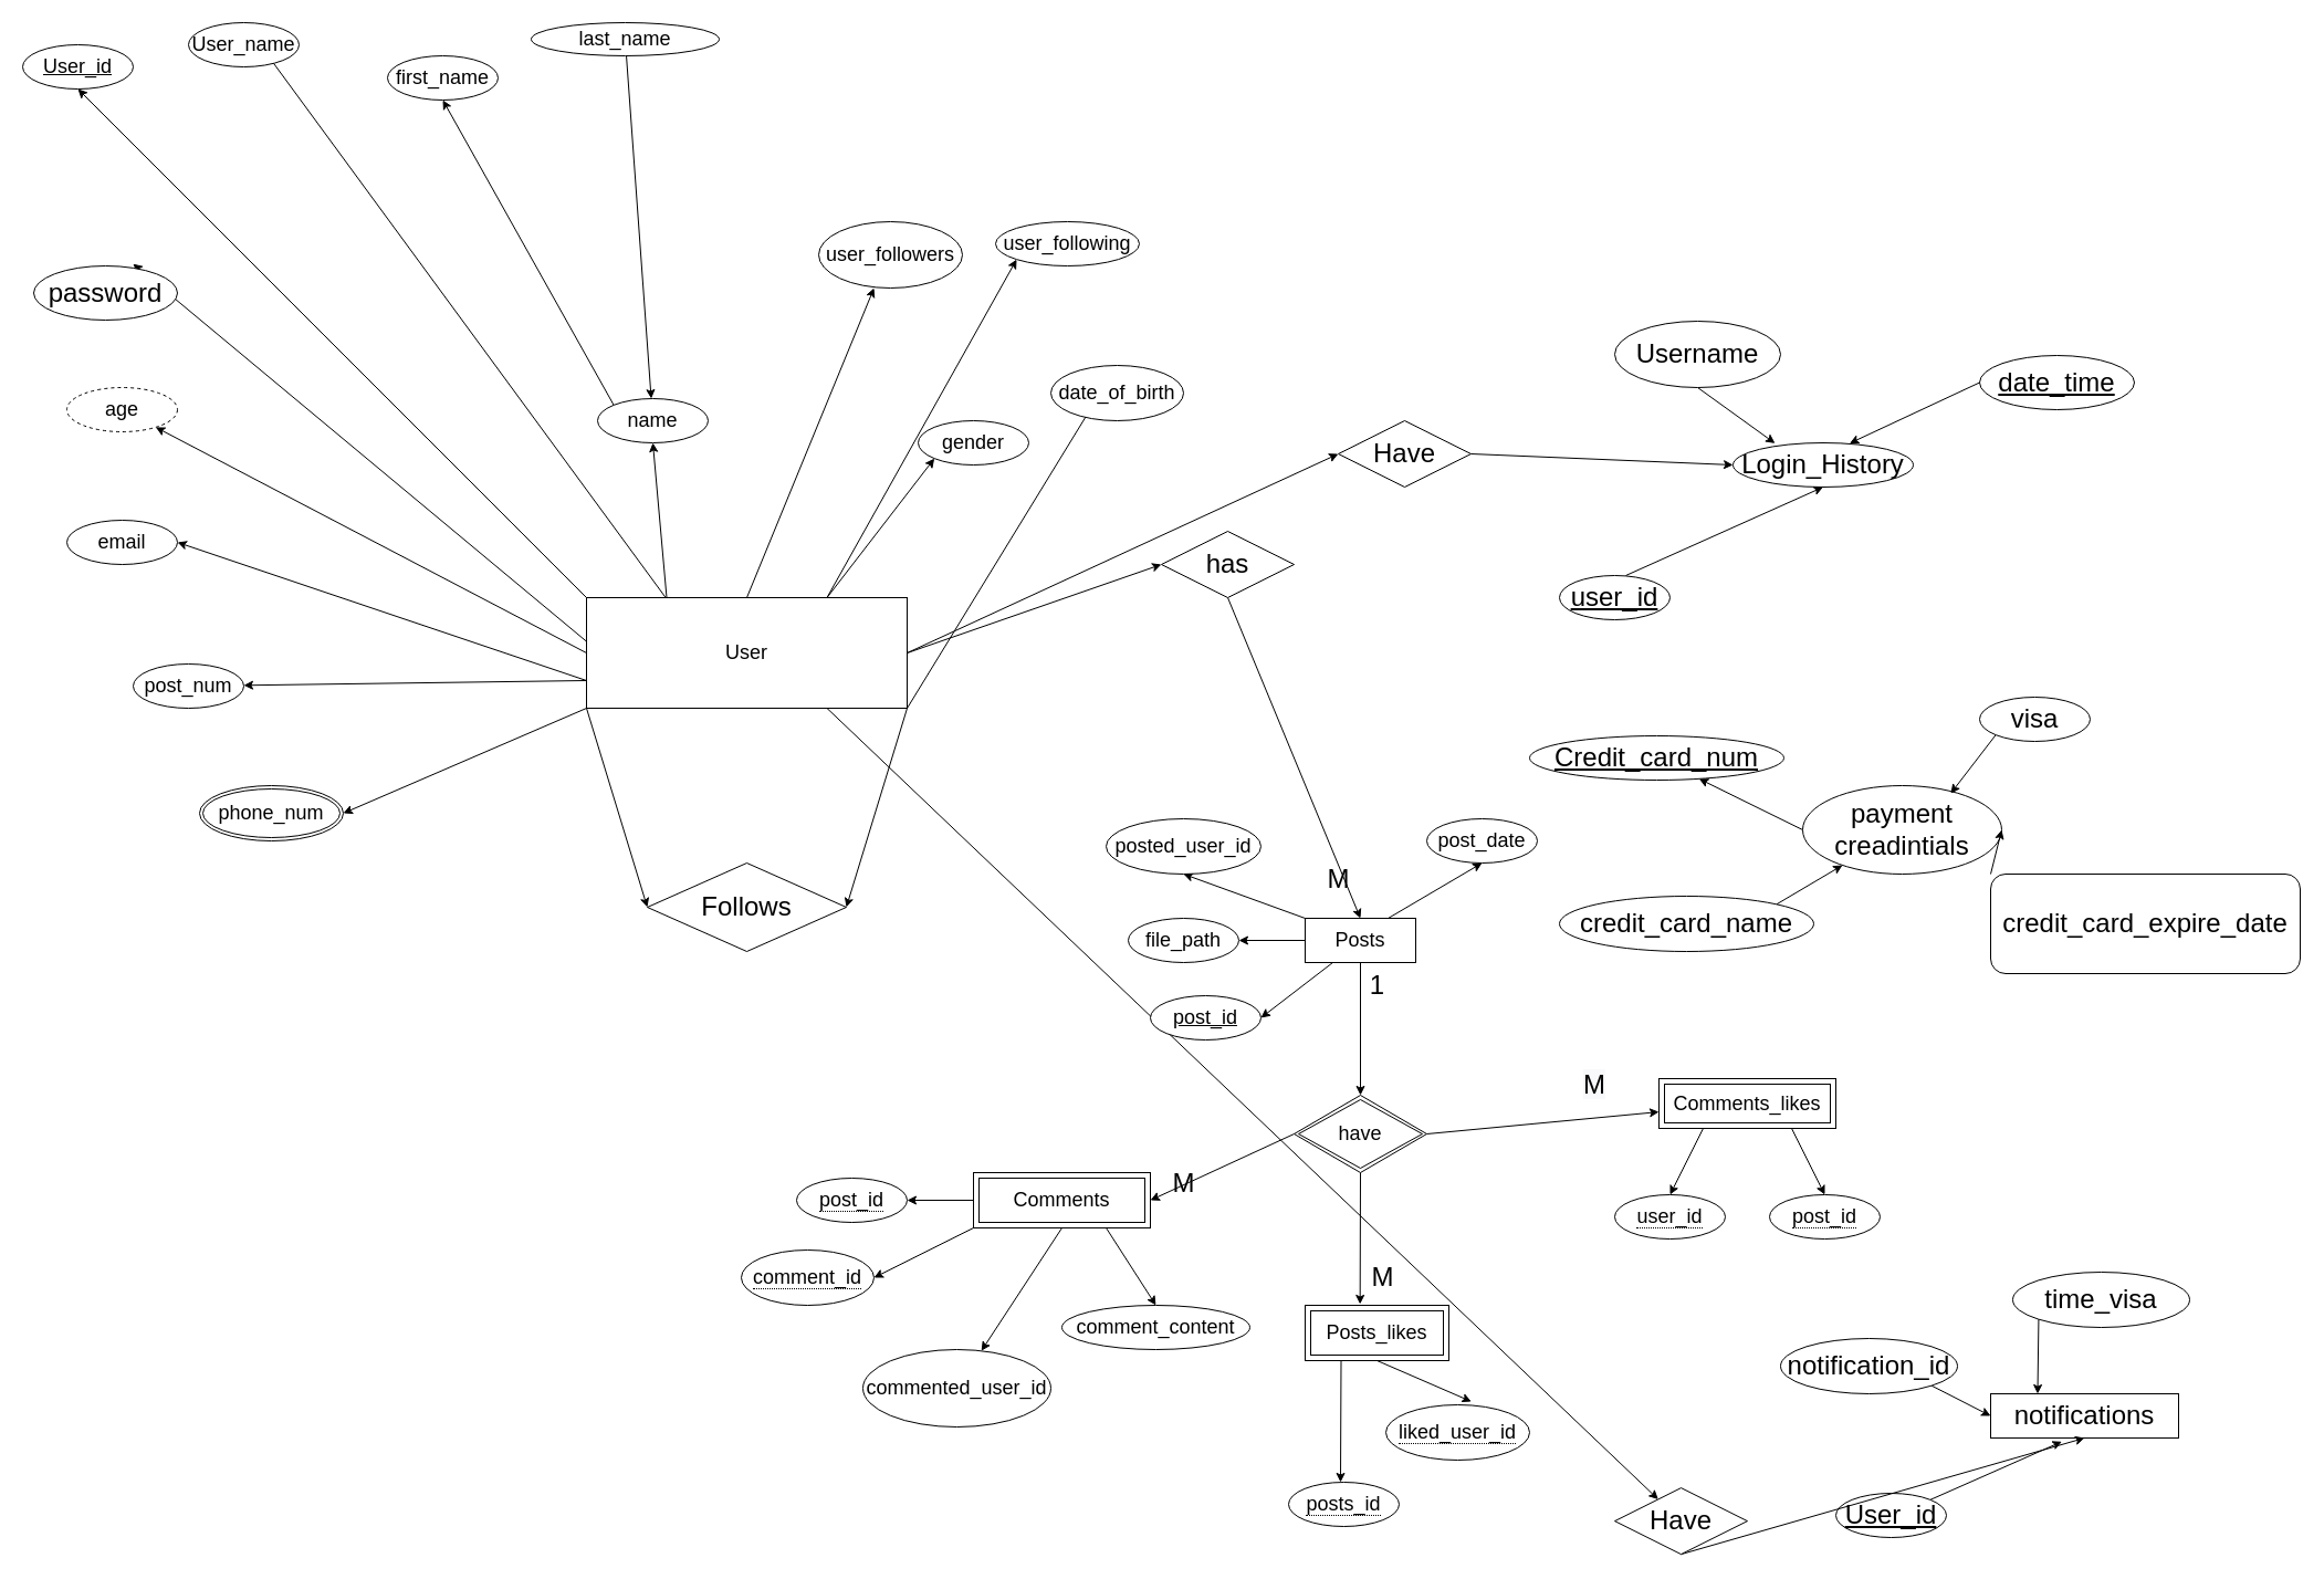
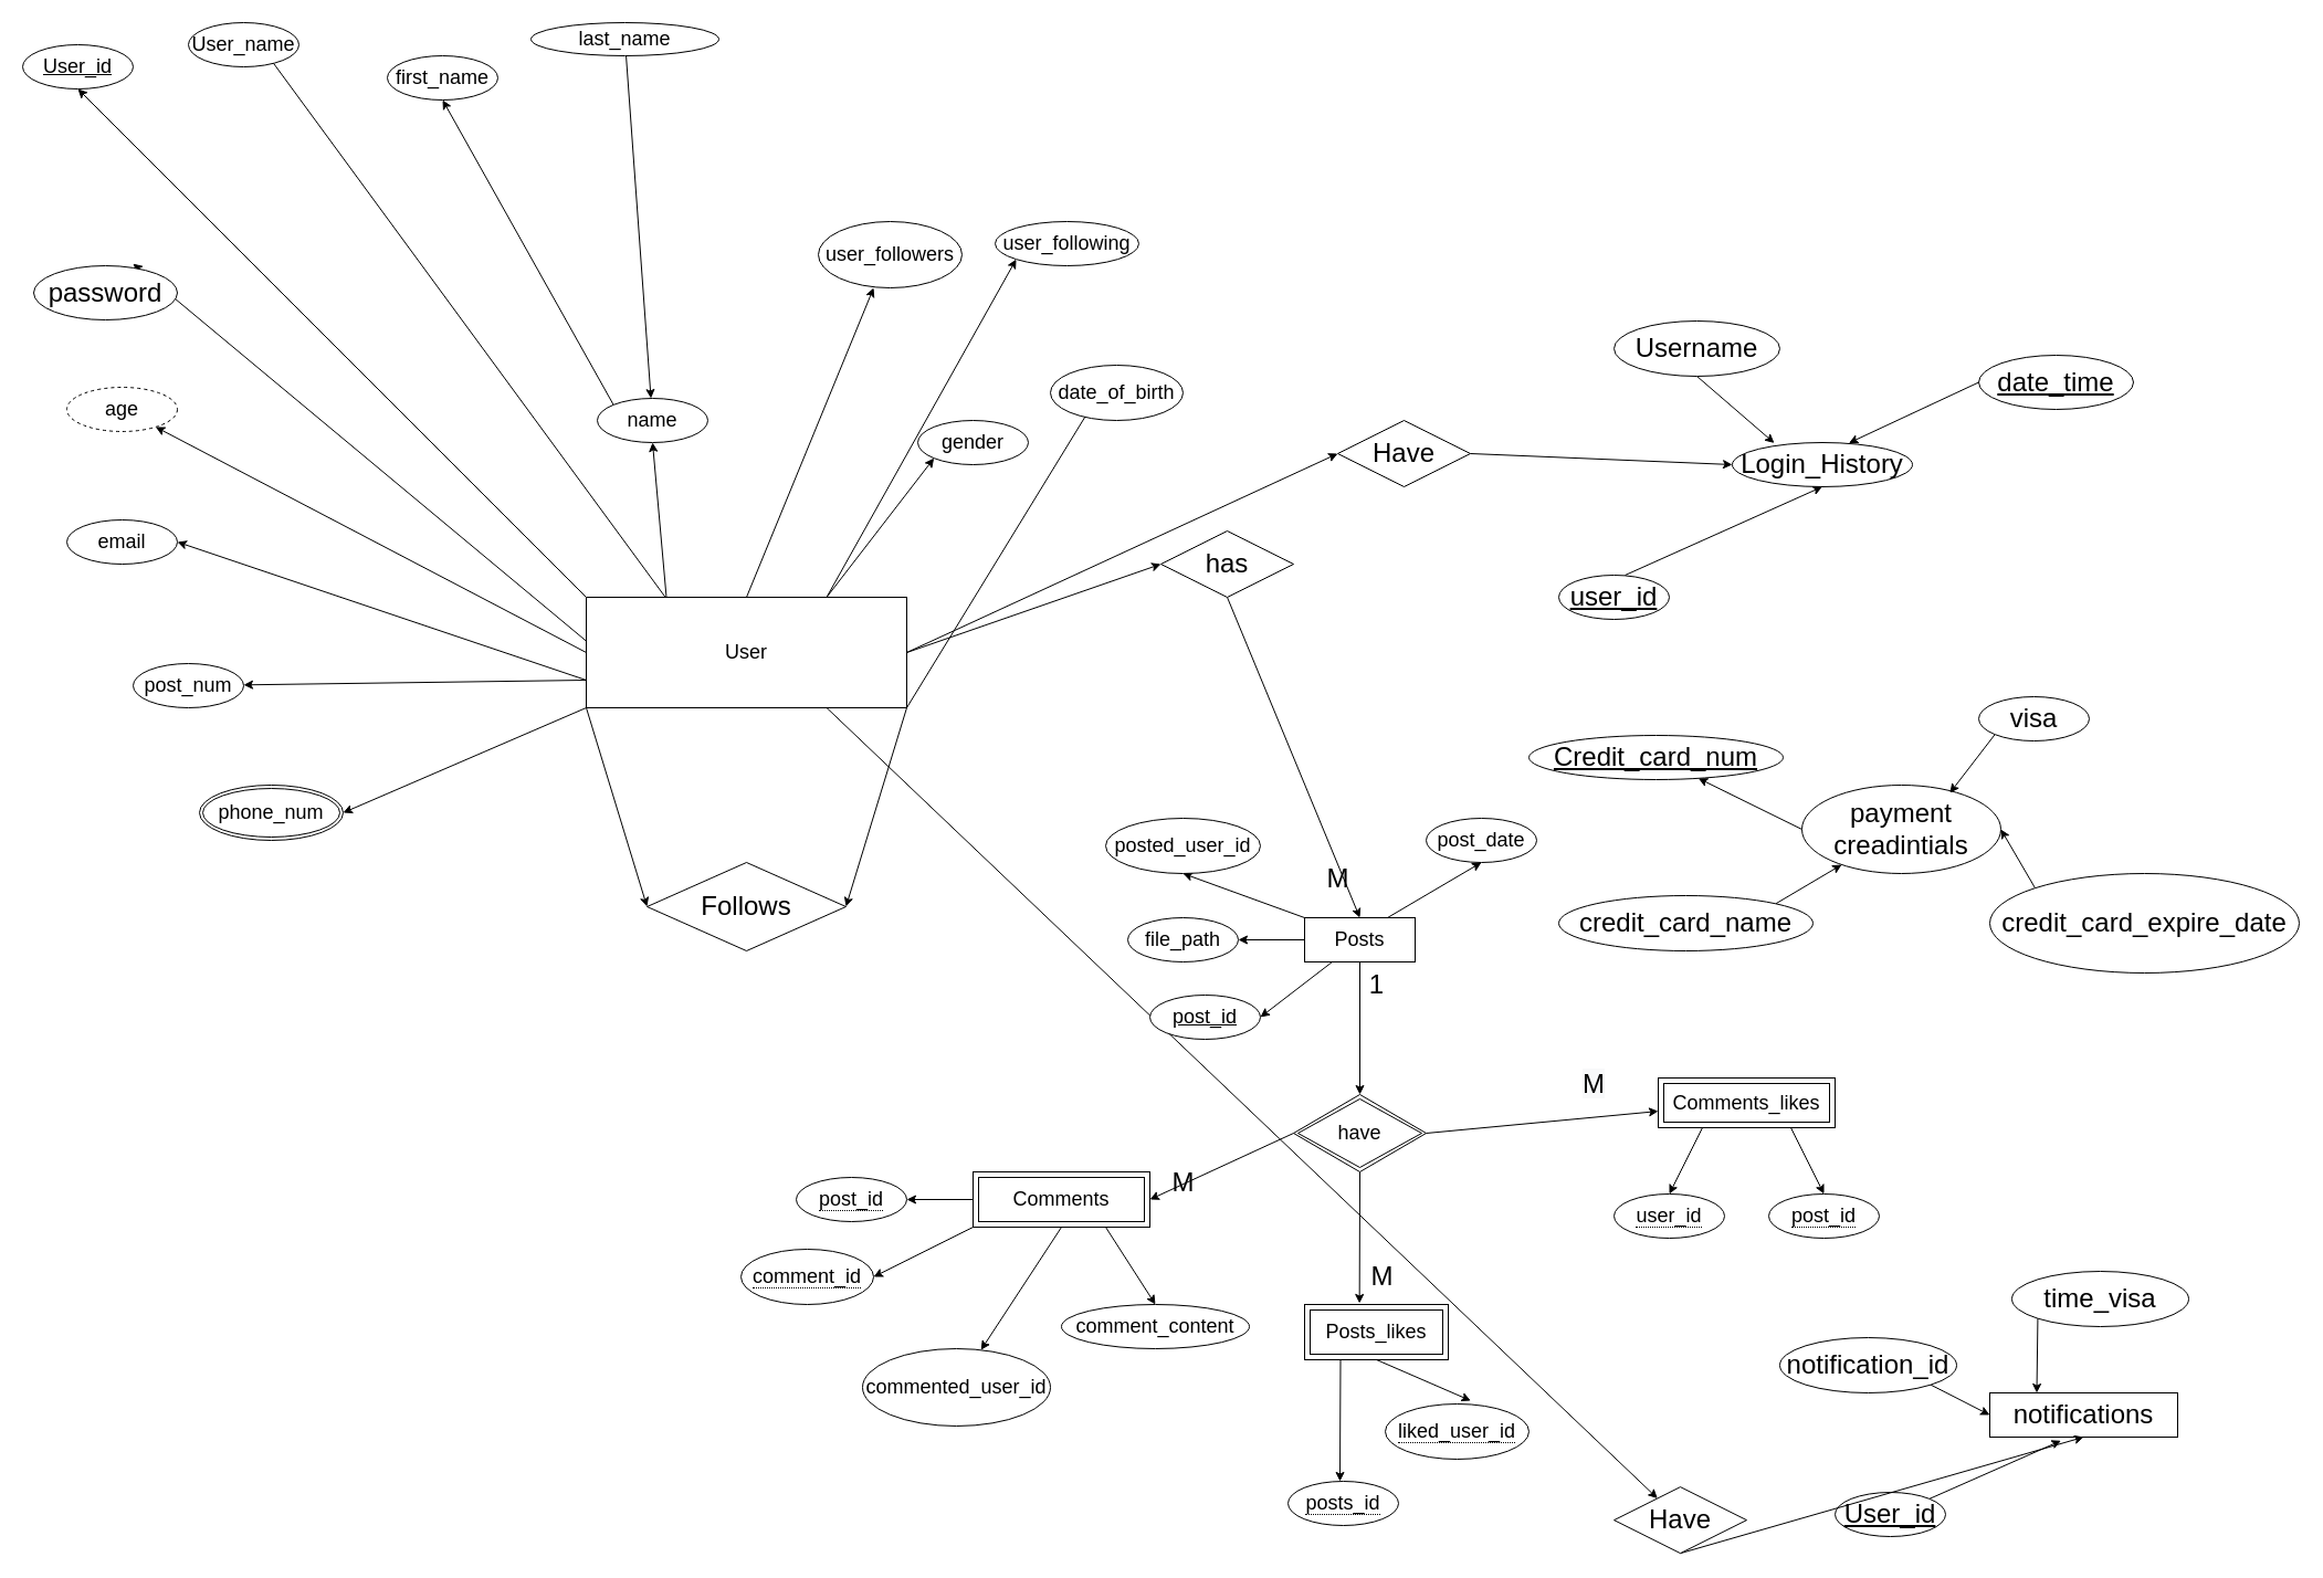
- <mxCell id="81" value="Username" style="ellipse;whiteSpace=wrap;html=1;align=center;fontSize=24;strokeWidth=1;" vertex="1" parent="1"><mxGeometry x="1460" y="290" width="150" height="60" as="geometry" /></mxCell>
+ <mxCell id="81" value="Username" style="ellipse;whiteSpace=wrap;html=1;align=center;fontSize=24;strokeWidth=1;" vertex="1" parent="1"><mxGeometry x="1460" y="290" width="150" height="50" as="geometry" /></mxCell>
- <mxCell id="92" value="credit_card_expire_date" style="whiteSpace=wrap;html=1;align=center;fontSize=24;strokeWidth=1;rounded=1;" vertex="1" parent="1"><mxGeometry x="1800" y="790" width="280" height="90" as="geometry" /></mxCell>
+ <mxCell id="92" value="credit_card_expire_date" style="ellipse;whiteSpace=wrap;html=1;align=center;fontSize=24;strokeWidth=1;" vertex="1" parent="1"><mxGeometry x="1800" y="790" width="280" height="90" as="geometry" /></mxCell>
